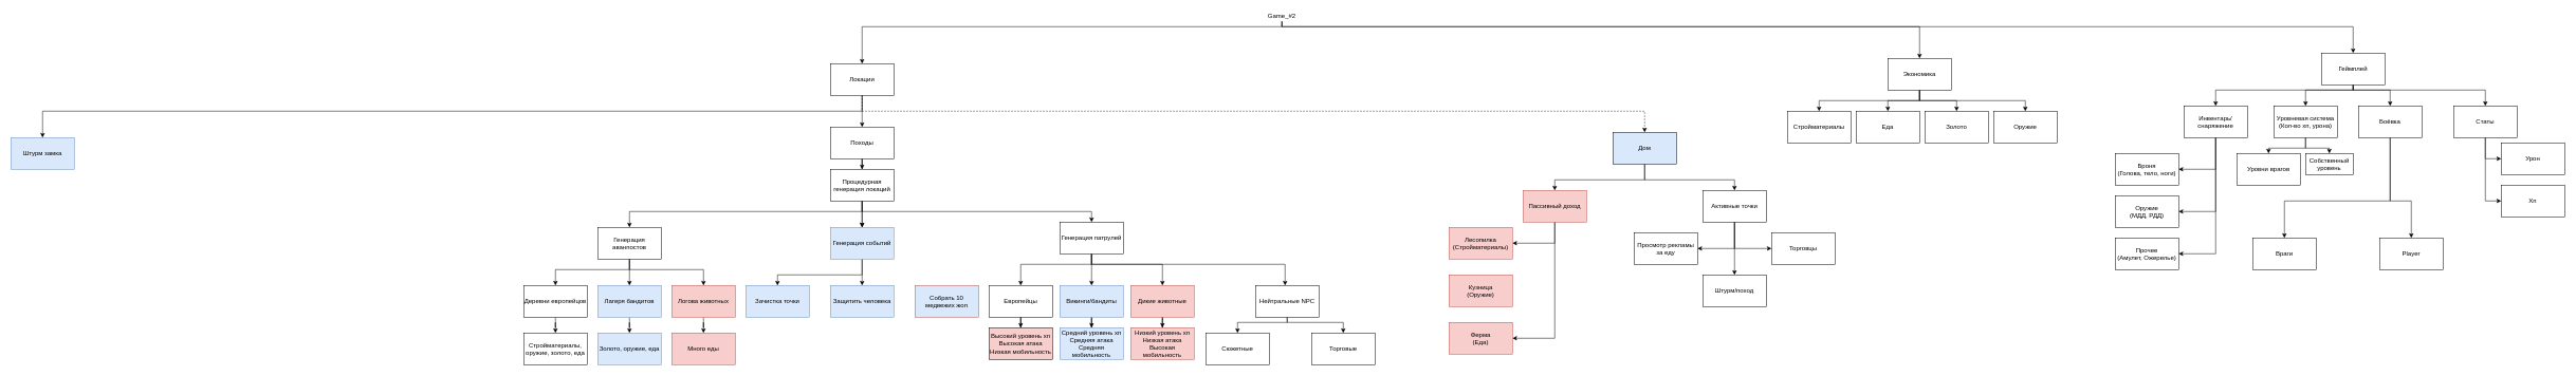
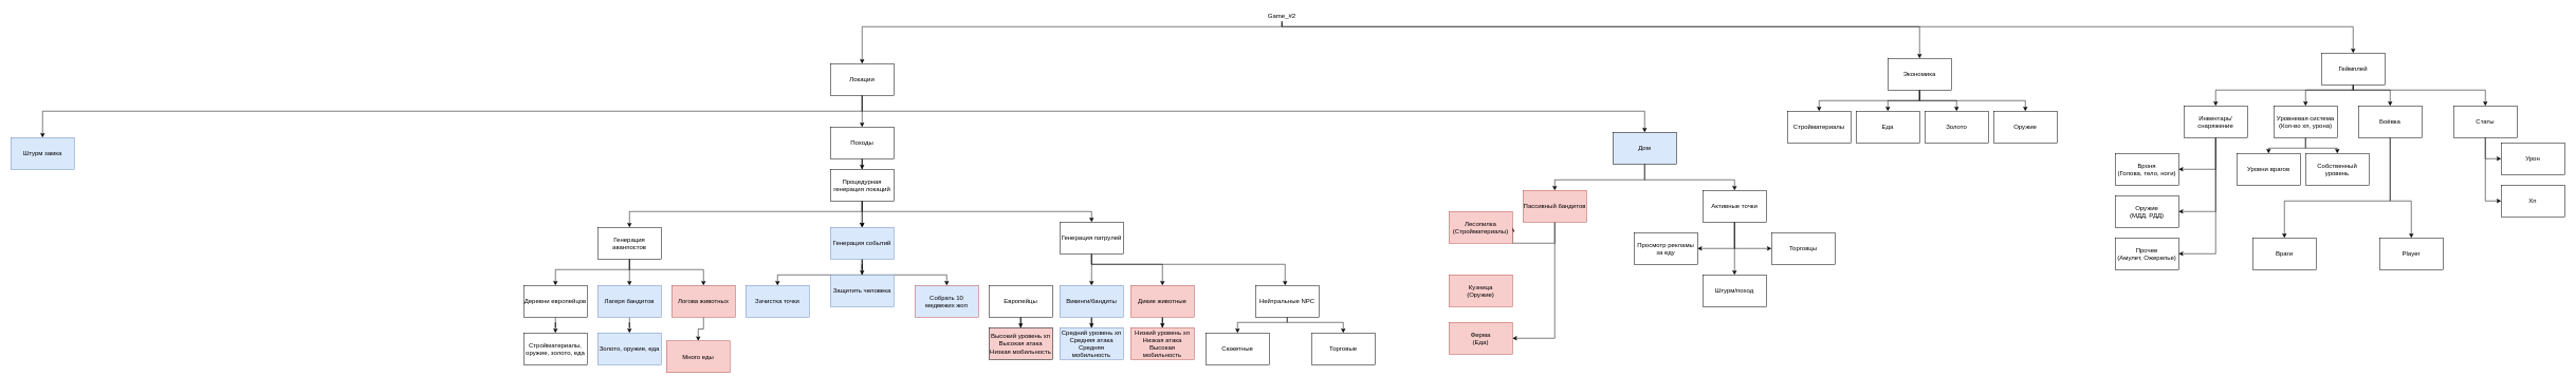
- <mxCell id="7" style="edgeStyle=orthogonalEdgeStyle;rounded=0;orthogonalLoop=1;jettySize=auto;html=1;entryX=0.5;entryY=0;entryDx=0;entryDy=0;dashed=1;" edge="1" parent="1" source="9" target="20"><mxGeometry relative="1" as="geometry"><Array as="points"><mxPoint x="1630" y="210" /><mxPoint x="3110" y="210" /></Array></mxGeometry></mxCell>
+ <mxCell id="7" style="edgeStyle=orthogonalEdgeStyle;rounded=0;orthogonalLoop=1;jettySize=auto;html=1;entryX=0.5;entryY=0;entryDx=0;entryDy=0;" edge="1" parent="1" source="9" target="20"><mxGeometry relative="1" as="geometry"><Array as="points"><mxPoint x="1630" y="210" /><mxPoint x="3110" y="210" /></Array></mxGeometry></mxCell>
- <mxCell id="106" value="Собственный уровень" style="rounded=0;whiteSpace=wrap;html=1;" vertex="1" parent="1"><mxGeometry x="4360" y="290" width="90" height="40" as="geometry" /></mxCell>
+ <mxCell id="106" value="Собственный уровень" style="rounded=0;whiteSpace=wrap;html=1;" vertex="1" parent="1"><mxGeometry x="4360" y="290" width="120" height="60" as="geometry" /></mxCell>
- <mxCell id="76" value="Пассивный доход" style="rounded=0;whiteSpace=wrap;html=1;fillColor=#f8cecc;strokeColor=#b85450;" vertex="1" parent="1"><mxGeometry x="2880" y="360" width="120" height="60" as="geometry" /></mxCell>
+ <mxCell id="76" value="Пассивный бандитов" style="rounded=0;whiteSpace=wrap;html=1;fillColor=#f8cecc;strokeColor=#b85450;" vertex="1" parent="1"><mxGeometry x="2880" y="360" width="120" height="60" as="geometry" /></mxCell>
- <mxCell id="81" value="Лесопилка&lt;br&gt;(Стройматериалы)" style="rounded=0;whiteSpace=wrap;html=1;fillColor=#f8cecc;strokeColor=#b85450;" vertex="1" parent="1"><mxGeometry x="2740" y="430" width="120" height="60" as="geometry" /></mxCell>
+ <mxCell id="81" value="Лесопилка&lt;br&gt;(Стройматериалы)" style="rounded=0;whiteSpace=wrap;html=1;fillColor=#f8cecc;strokeColor=#b85450;" vertex="1" parent="1"><mxGeometry x="2740" y="400" width="120" height="60" as="geometry" /></mxCell>
+ <mxCell id="28" style="edgeStyle=orthogonalEdgeStyle;rounded=0;orthogonalLoop=1;jettySize=auto;html=1;entryX=0.5;entryY=0;entryDx=0;entryDy=0;" edge="1" parent="1" source="29" target="73"><mxGeometry relative="1" as="geometry"><Array as="points"><mxPoint x="1630" y="520" /><mxPoint x="1790" y="520" /></Array></mxGeometry></mxCell>
- <mxCell id="34" style="edgeStyle=orthogonalEdgeStyle;rounded=0;orthogonalLoop=1;jettySize=auto;html=1;entryX=0.5;entryY=0;entryDx=0;entryDy=0;" edge="1" parent="1" source="38" target="49"><mxGeometry relative="1" as="geometry"><Array as="points"><mxPoint x="2064" y="500" /><mxPoint x="1930" y="500" /></Array></mxGeometry></mxCell>
- <mxCell id="72" value="Защитить человека" style="rounded=0;whiteSpace=wrap;html=1;fillColor=#dae8fc;strokeColor=#6c8ebf;" vertex="1" parent="1"><mxGeometry x="1570" y="540" width="120" height="60" as="geometry" /></mxCell>
+ <mxCell id="72" value="Защитить человека" style="rounded=0;whiteSpace=wrap;html=1;fillColor=#dae8fc;strokeColor=#6c8ebf;" vertex="1" parent="1"><mxGeometry x="1570" y="520" width="120" height="60" as="geometry" /></mxCell>
- <mxCell id="70" value="Много еды" style="rounded=0;whiteSpace=wrap;html=1;fillColor=#f8cecc;strokeColor=#b85450;" vertex="1" parent="1"><mxGeometry x="1270" y="630" width="120" height="60" as="geometry" /></mxCell>
+ <mxCell id="70" value="Много еды" style="rounded=0;whiteSpace=wrap;html=1;fillColor=#f8cecc;strokeColor=#b85450;" vertex="1" parent="1"><mxGeometry x="1260" y="645" width="120" height="60" as="geometry" /></mxCell>
